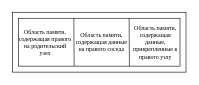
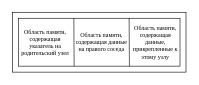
- <mxCell id="6" value="&lt;font style=&quot;font-size: 10px;&quot; face=&quot;Times New Roman&quot;&gt;Область памяти, содержащая правого на родительский узел&lt;/font&gt;" style="text;html=1;strokeColor=none;fillColor=none;align=center;verticalAlign=middle;whiteSpace=wrap;rounded=0;fontSize=10;" vertex="1" parent="1"><mxGeometry x="30" y="40" width="90" height="60" as="geometry" /></mxCell>
+ <mxCell id="6" value="&lt;font style=&quot;font-size: 10px;&quot; face=&quot;Times New Roman&quot;&gt;Область памяти, содержащая указатель на родительский узел&lt;/font&gt;" style="text;html=1;strokeColor=none;fillColor=none;align=center;verticalAlign=middle;whiteSpace=wrap;rounded=0;fontSize=10;" vertex="1" parent="1"><mxGeometry x="30" y="40" width="90" height="60" as="geometry" /></mxCell>
- <mxCell id="8" value="&lt;font style=&quot;font-size: 10px;&quot; face=&quot;Times New Roman&quot;&gt;Область памяти, содержащая данные, прикрепленные к правого узлу&lt;/font&gt;" style="text;html=1;strokeColor=none;fillColor=none;align=center;verticalAlign=middle;whiteSpace=wrap;rounded=0;fontSize=10;" vertex="1" parent="1"><mxGeometry x="214" y="40" width="90" height="60" as="geometry" /></mxCell>
+ <mxCell id="8" value="&lt;font style=&quot;font-size: 10px;&quot; face=&quot;Times New Roman&quot;&gt;Область памяти, содержащая данные, прикрепленные к этому узлу&lt;/font&gt;" style="text;html=1;strokeColor=none;fillColor=none;align=center;verticalAlign=middle;whiteSpace=wrap;rounded=0;fontSize=10;" vertex="1" parent="1"><mxGeometry x="214" y="40" width="90" height="60" as="geometry" /></mxCell>
